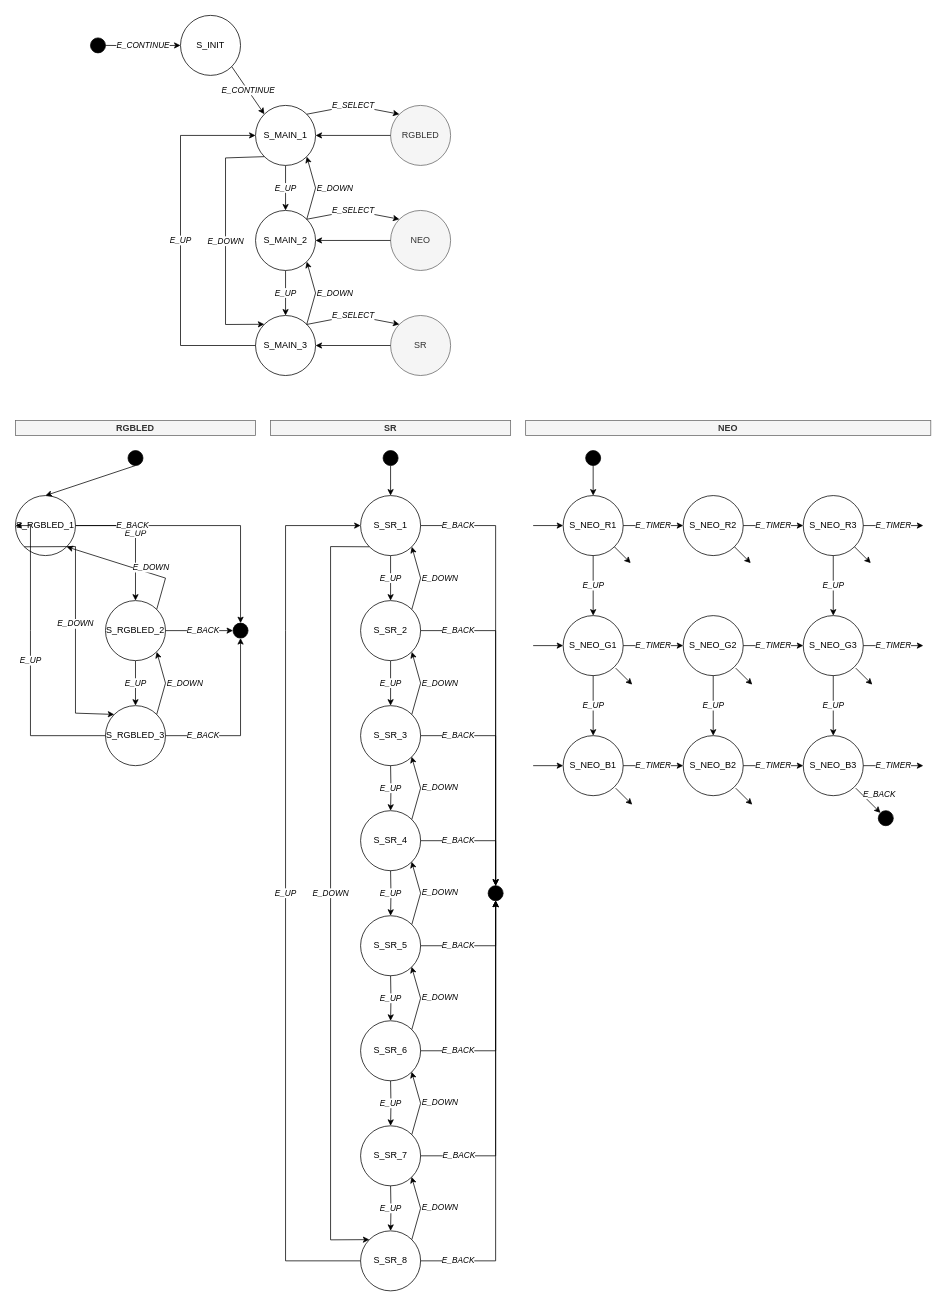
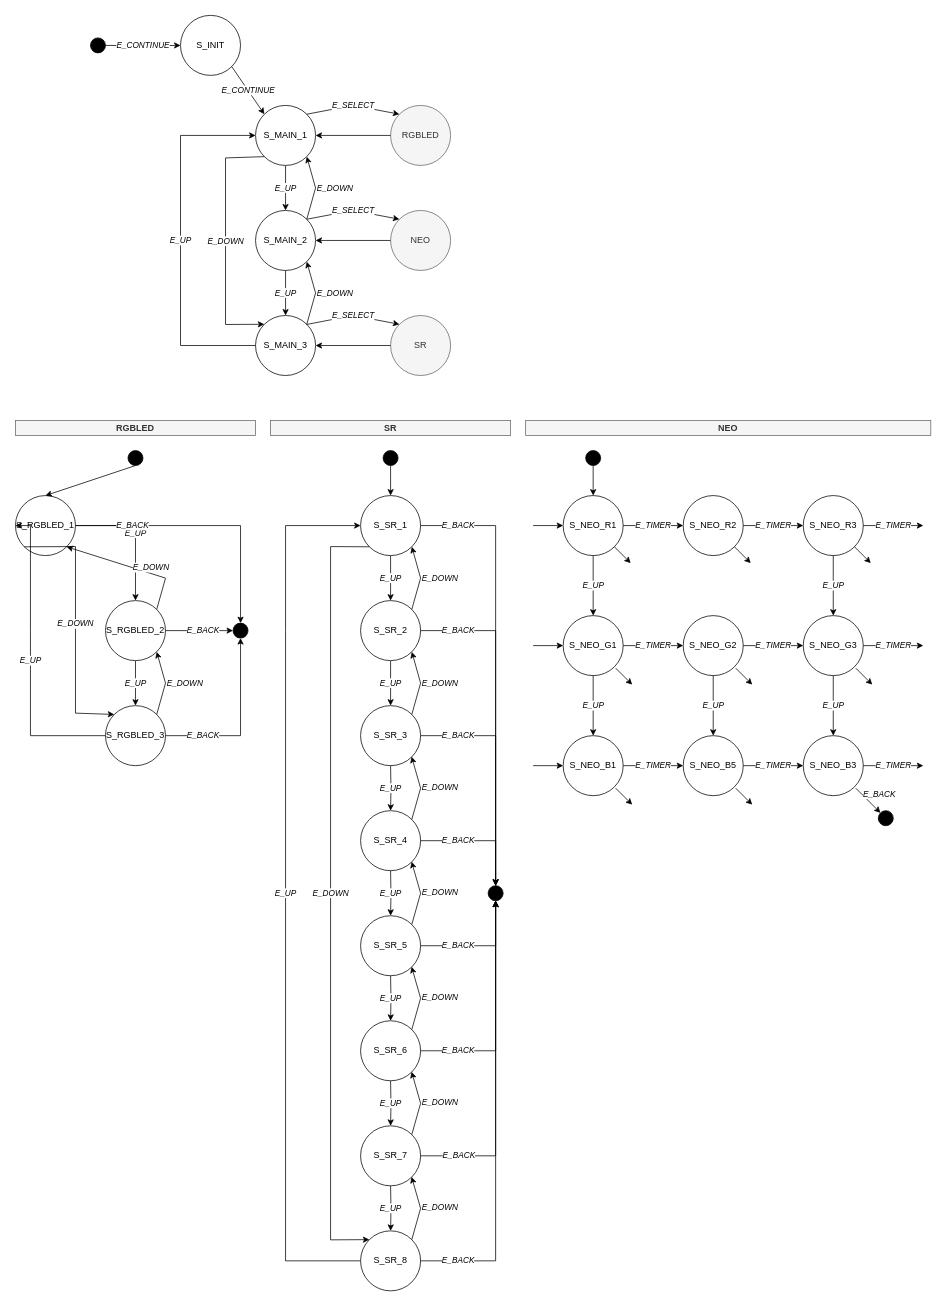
- <mxCell id="96" value="S_NEO_B2" style="ellipse;whiteSpace=wrap;html=1;aspect=fixed;" vertex="1" parent="1"><mxGeometry x="910" y="980" width="80" height="80" as="geometry" /></mxCell>
+ <mxCell id="96" value="S_NEO_B5" style="ellipse;whiteSpace=wrap;html=1;aspect=fixed;" vertex="1" parent="1"><mxGeometry x="910" y="980" width="80" height="80" as="geometry" /></mxCell>
